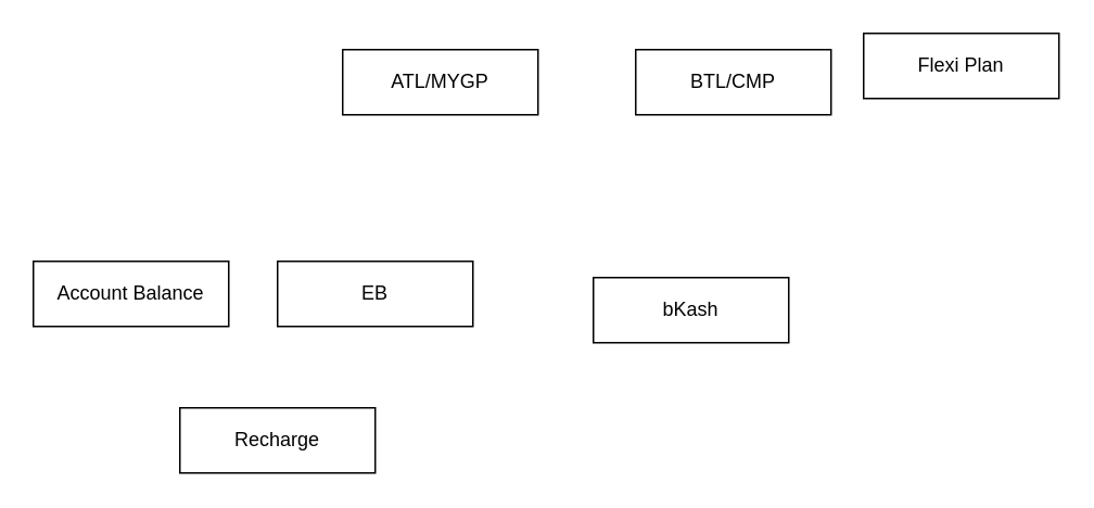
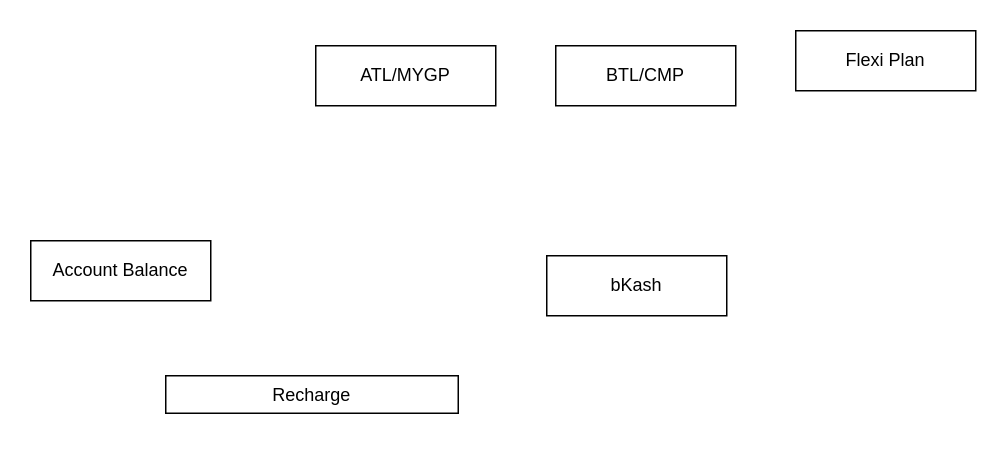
- <mxCell id="3" value="BTL/CMP" style="rounded=0;whiteSpace=wrap;html=1;" parent="1" vertex="1"><mxGeometry x="390" y="30" width="120" height="40" as="geometry" /></mxCell>
+ <mxCell id="3" value="BTL/CMP" style="rounded=0;whiteSpace=wrap;html=1;" parent="1" vertex="1"><mxGeometry x="370" y="30" width="120" height="40" as="geometry" /></mxCell>
- <mxCell id="7" value="EB" style="rounded=0;whiteSpace=wrap;html=1;" vertex="1" parent="1"><mxGeometry x="170" y="160" width="120" height="40" as="geometry" /></mxCell>
- <mxCell id="5" value="Recharge" style="rounded=0;whiteSpace=wrap;html=1;" vertex="1" parent="1"><mxGeometry x="110" y="250" width="120" height="40" as="geometry" /></mxCell>
+ <mxCell id="5" value="Recharge" style="rounded=0;whiteSpace=wrap;html=1;" vertex="1" parent="1"><mxGeometry x="110" y="250" width="195" height="25" as="geometry" /></mxCell>
